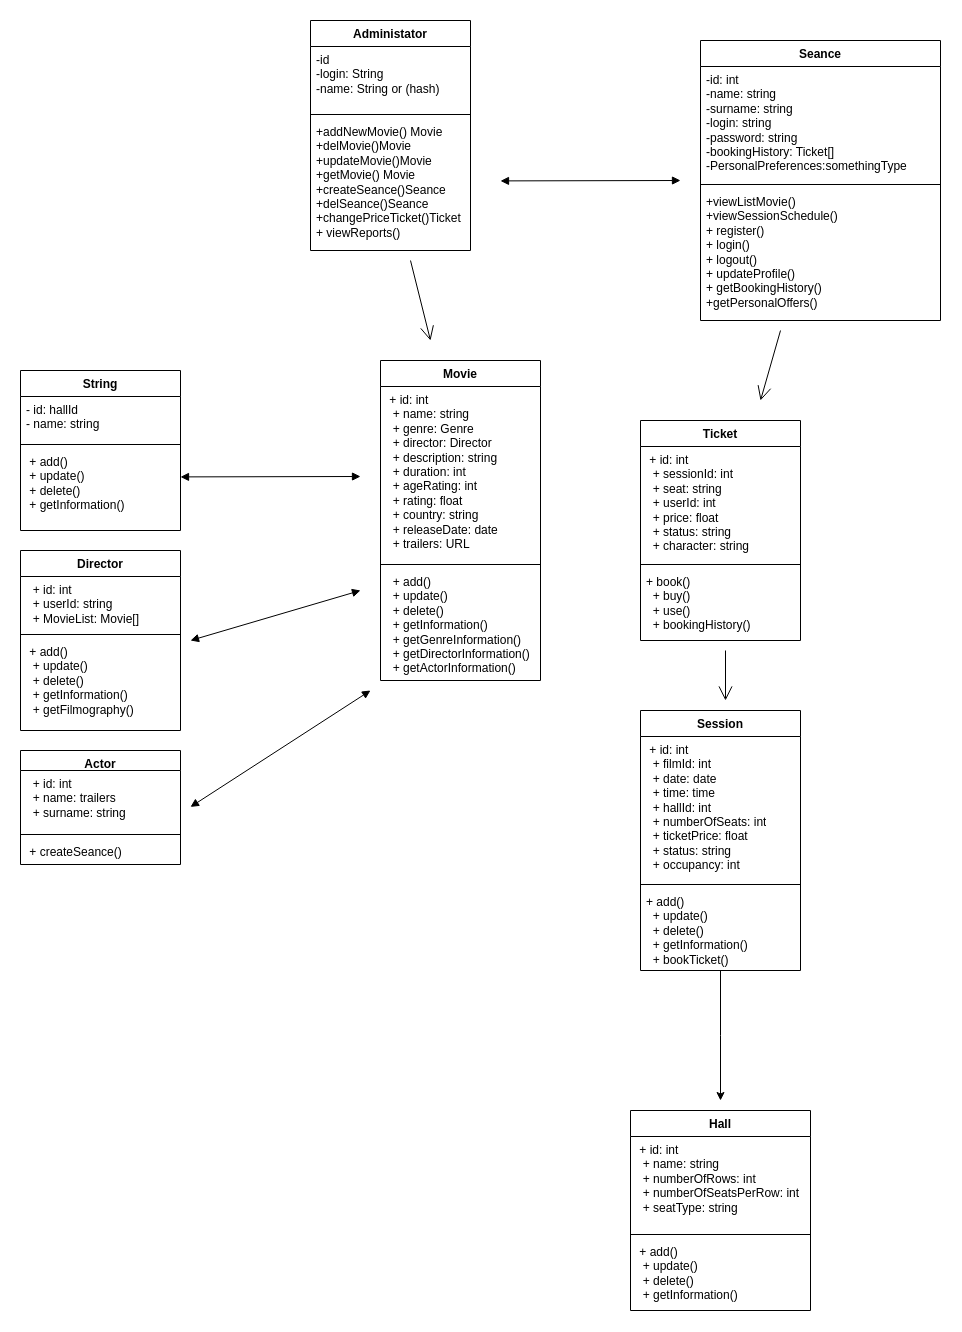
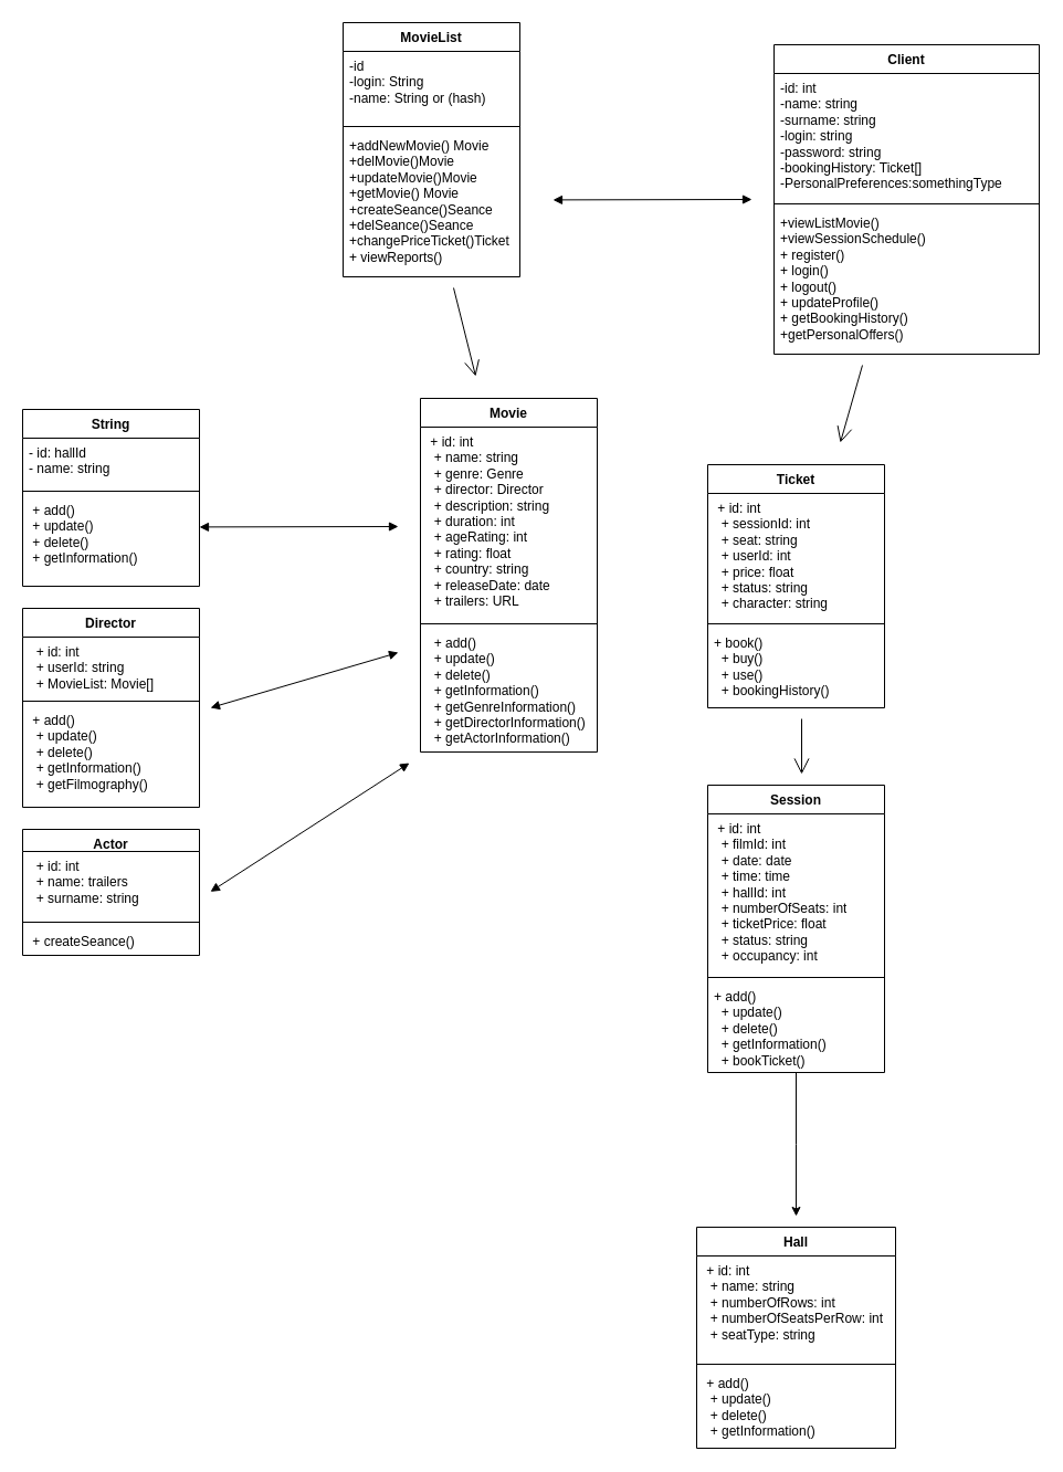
- <mxCell id="2" value="Administator" style="swimlane;fontStyle=1;align=center;verticalAlign=top;childLayout=stackLayout;horizontal=1;startSize=26;horizontalStack=0;resizeParent=1;resizeParentMax=0;resizeLast=0;collapsible=1;marginBottom=0;whiteSpace=wrap;html=1;" parent="1" vertex="1"><mxGeometry x="310" y="20" width="160" height="230" as="geometry" /></mxCell>
+ <mxCell id="2" value="MovieList" style="swimlane;fontStyle=1;align=center;verticalAlign=top;childLayout=stackLayout;horizontal=1;startSize=26;horizontalStack=0;resizeParent=1;resizeParentMax=0;resizeLast=0;collapsible=1;marginBottom=0;whiteSpace=wrap;html=1;" parent="1" vertex="1"><mxGeometry x="310" y="20" width="160" height="230" as="geometry" /></mxCell>
- <mxCell id="6" value="Seance&lt;div&gt;&lt;br&gt;&lt;/div&gt;" style="swimlane;fontStyle=1;align=center;verticalAlign=top;childLayout=stackLayout;horizontal=1;startSize=26;horizontalStack=0;resizeParent=1;resizeParentMax=0;resizeLast=0;collapsible=1;marginBottom=0;whiteSpace=wrap;html=1;" parent="1" vertex="1"><mxGeometry x="700" y="40" width="240" height="280" as="geometry" /></mxCell>
+ <mxCell id="6" value="Client&lt;div&gt;&lt;br&gt;&lt;/div&gt;" style="swimlane;fontStyle=1;align=center;verticalAlign=top;childLayout=stackLayout;horizontal=1;startSize=26;horizontalStack=0;resizeParent=1;resizeParentMax=0;resizeLast=0;collapsible=1;marginBottom=0;whiteSpace=wrap;html=1;" parent="1" vertex="1"><mxGeometry x="700" y="40" width="240" height="280" as="geometry" /></mxCell>
